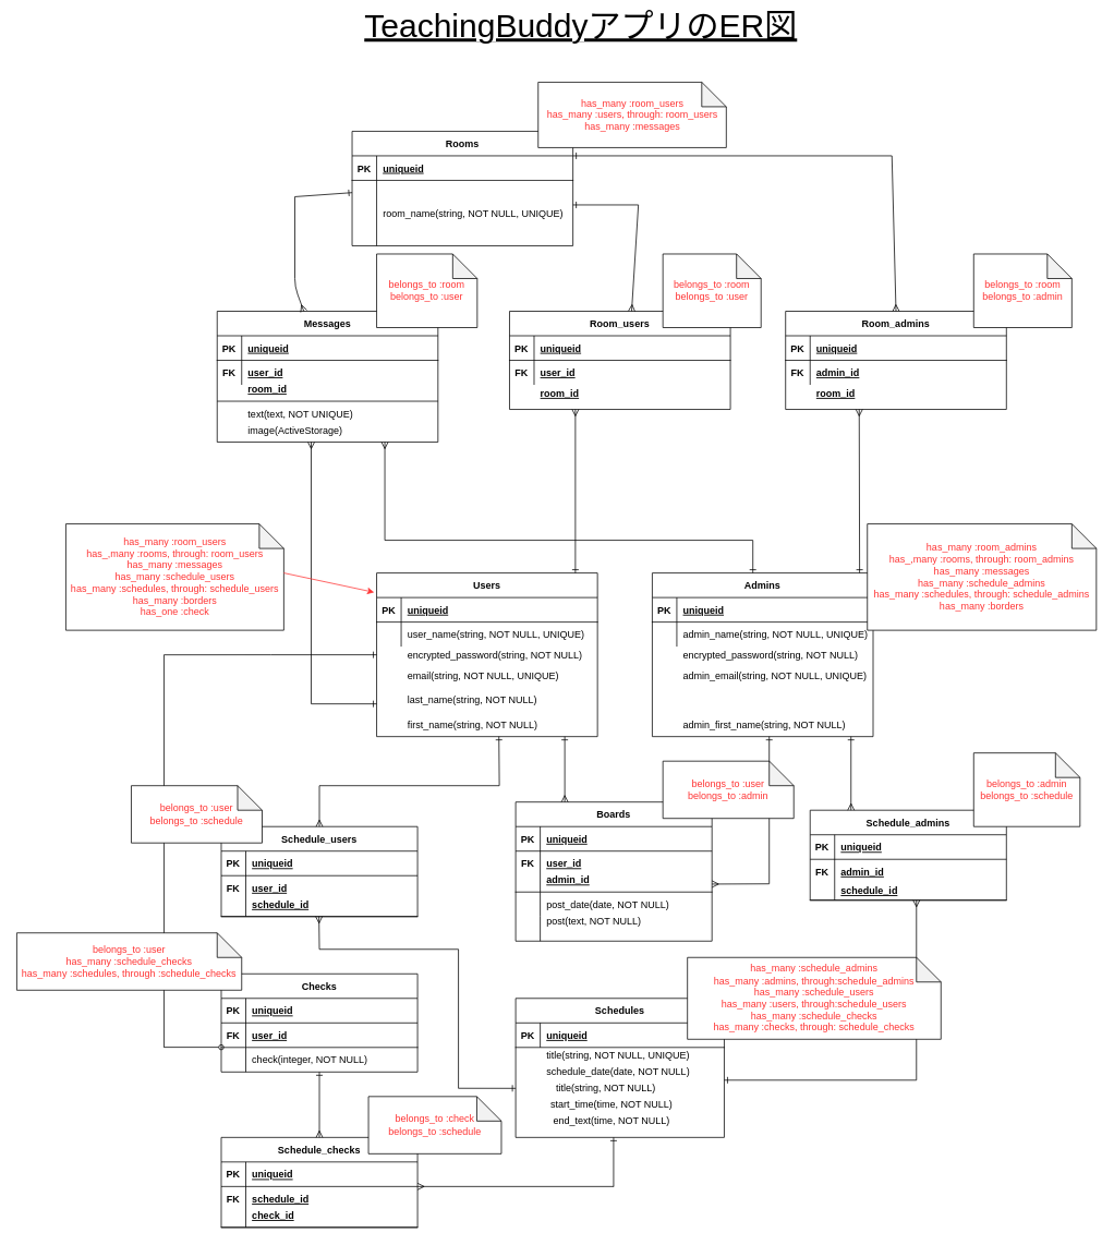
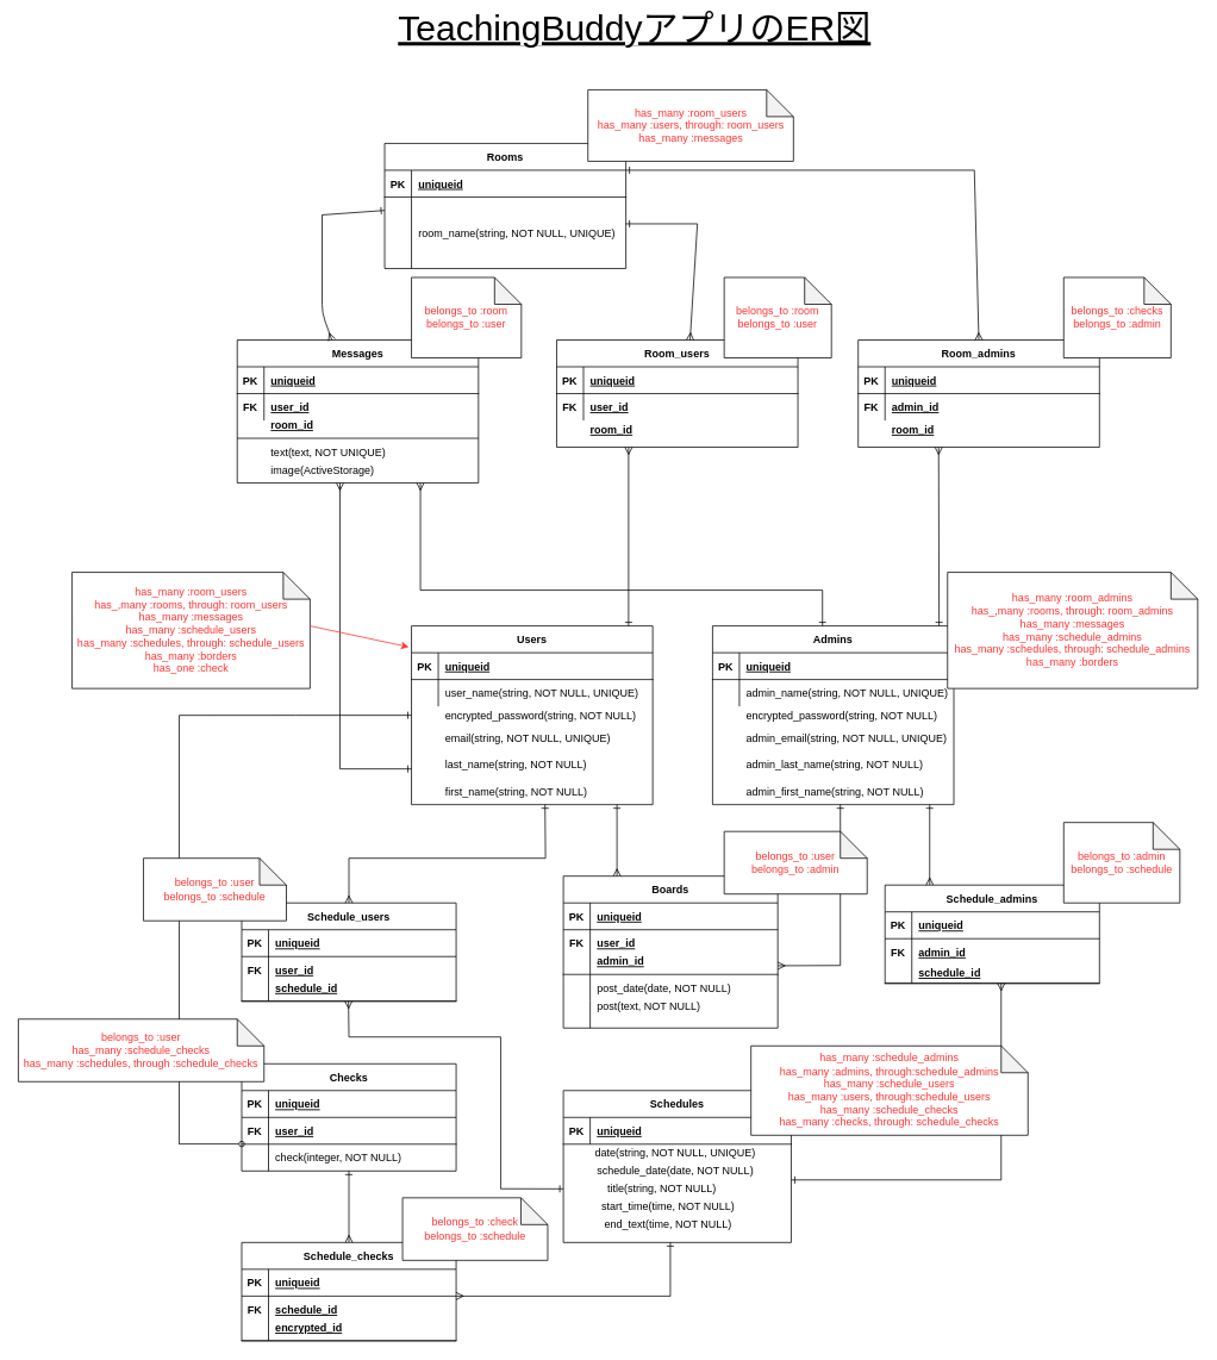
- <mxCell id="159" value="&lt;font color=&quot;#ff3333&quot;&gt;belongs_to :room&lt;br&gt;belongs_to :admin&lt;/font&gt;" style="shape=note;whiteSpace=wrap;html=1;backgroundOutline=1;darkOpacity=0.05;" vertex="1" parent="1"><mxGeometry x="1190" y="310" width="120" height="90" as="geometry" /></mxCell>
+ <mxCell id="159" value="&lt;font color=&quot;#ff3333&quot;&gt;belongs_to :checks&lt;br&gt;belongs_to :admin&lt;/font&gt;" style="shape=note;whiteSpace=wrap;html=1;backgroundOutline=1;darkOpacity=0.05;" vertex="1" parent="1"><mxGeometry x="1190" y="310" width="120" height="90" as="geometry" /></mxCell>
+ <mxCell id="23" value="admin_last_name(string, NOT NULL)" style="shape=partialRectangle;overflow=hidden;connectable=0;fillColor=none;top=0;left=0;bottom=0;right=0;align=left;spacingLeft=6;" parent="1" vertex="1"><mxGeometry x="827" y="840" width="240" height="30" as="geometry" /></mxCell>
- <mxCell id="82" value="title(string, NOT NULL, UNIQUE)" style="text;html=1;align=center;verticalAlign=middle;resizable=0;points=[];autosize=1;" parent="1" vertex="1"><mxGeometry x="660" y="1280" width="190" height="20" as="geometry" /></mxCell>
+ <mxCell id="82" value="date(string, NOT NULL, UNIQUE)" style="text;html=1;align=center;verticalAlign=middle;resizable=0;points=[];autosize=1;" parent="1" vertex="1"><mxGeometry x="660" y="1280" width="190" height="20" as="geometry" /></mxCell>
- <mxCell id="81" value="check_id" style="shape=partialRectangle;overflow=hidden;connectable=0;fillColor=none;top=0;left=0;bottom=0;right=0;align=left;spacingLeft=6;fontStyle=5;strokeWidth=1;" parent="1" vertex="1"><mxGeometry x="300" y="1470" width="240" height="30" as="geometry" /></mxCell>
+ <mxCell id="81" value="encrypted_id" style="shape=partialRectangle;overflow=hidden;connectable=0;fillColor=none;top=0;left=0;bottom=0;right=0;align=left;spacingLeft=6;fontStyle=5;strokeWidth=1;" parent="1" vertex="1"><mxGeometry x="300" y="1470" width="240" height="30" as="geometry" /></mxCell>
